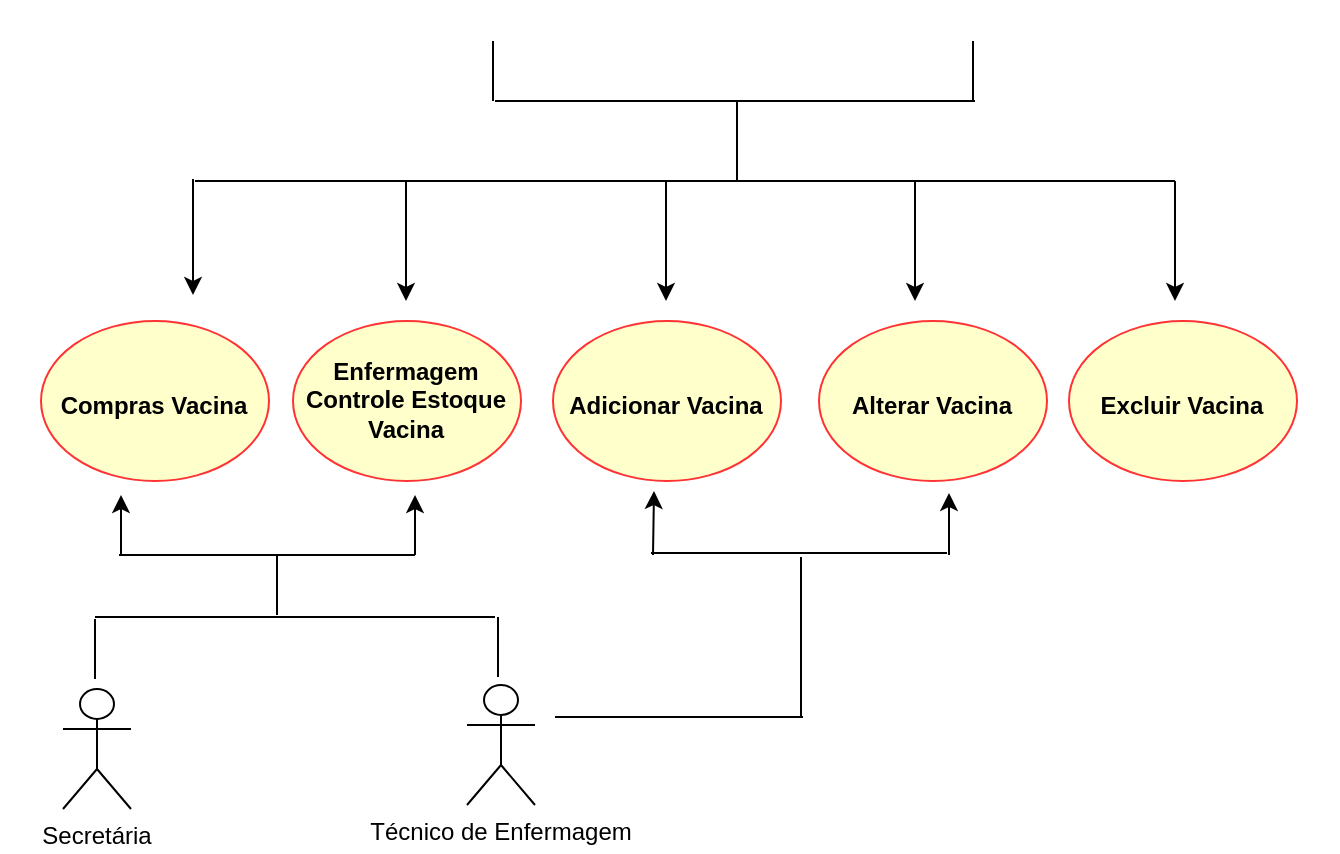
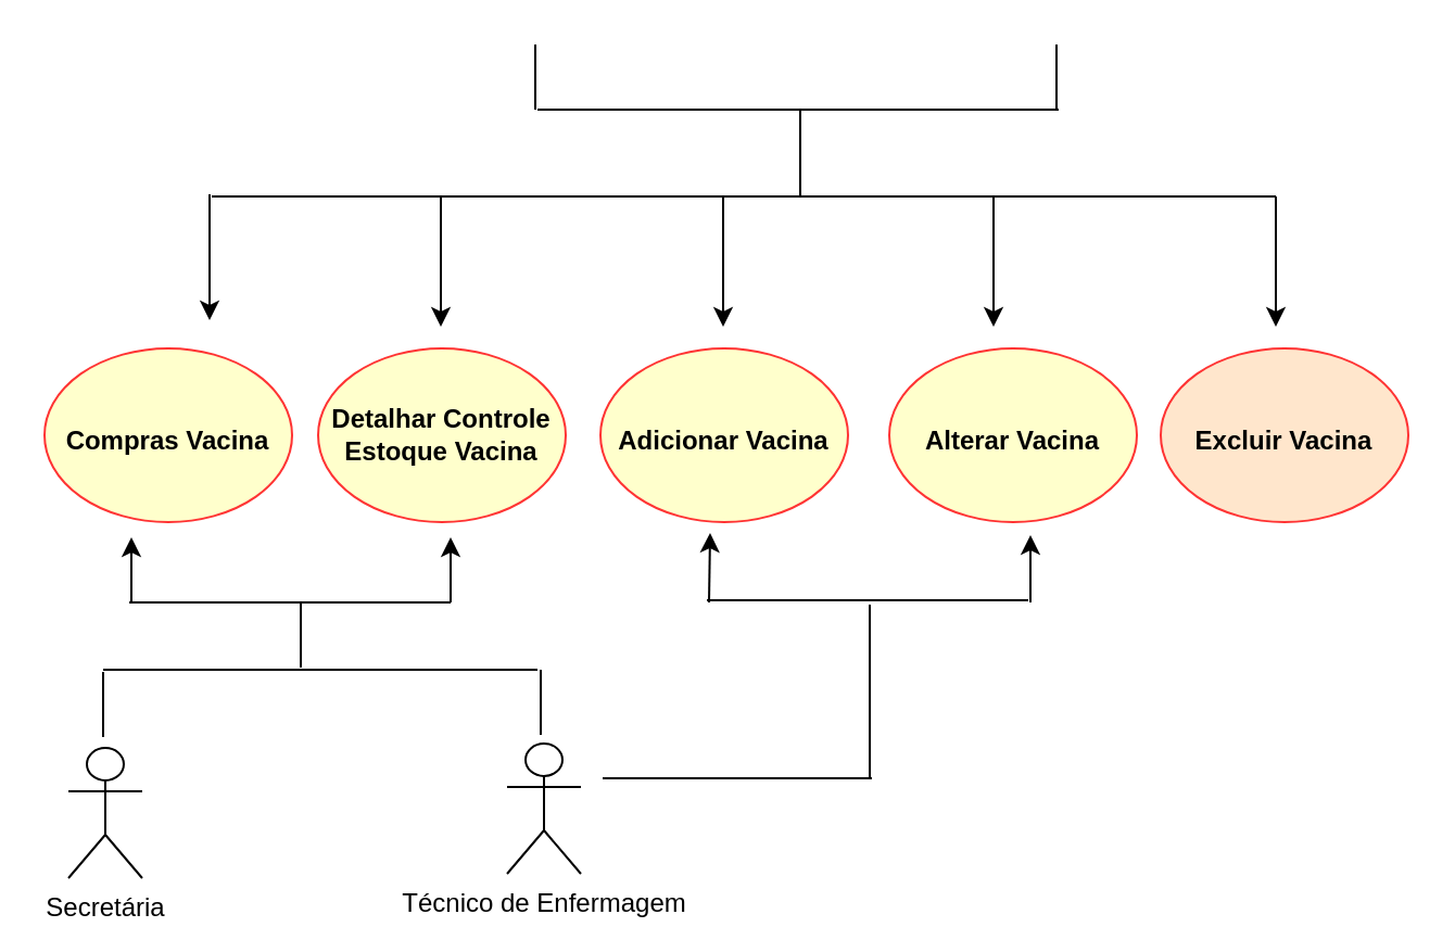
- <mxCell id="5" value="Enfermagem Controle Estoque Vacina" style="ellipse;whiteSpace=wrap;html=1;verticalAlign=middle;fillColor=#FFFFCC;strokeColor=#FF3333;fontStyle=1;rounded=1;align=center;" parent="1" vertex="1"><mxGeometry x="146" y="160" width="114" height="80" as="geometry" /></mxCell>
+ <mxCell id="5" value="Detalhar Controle Estoque Vacina" style="ellipse;whiteSpace=wrap;html=1;verticalAlign=middle;fillColor=#FFFFCC;strokeColor=#FF3333;fontStyle=1;rounded=1;align=center;" parent="1" vertex="1"><mxGeometry x="146" y="160" width="114" height="80" as="geometry" /></mxCell>
- <mxCell id="8" value="&lt;br&gt;&lt;br&gt;Excluir Vacina" style="ellipse;whiteSpace=wrap;html=1;verticalAlign=top;fillColor=#FFFFCC;strokeColor=#FF3333;fontStyle=1;rounded=1;" parent="1" vertex="1"><mxGeometry x="534" y="160" width="114" height="80" as="geometry" /></mxCell>
+ <mxCell id="8" value="&lt;br&gt;&lt;br&gt;Excluir Vacina" style="ellipse;whiteSpace=wrap;html=1;verticalAlign=top;fillColor=#ffe6cc;strokeColor=#FF3333;fontStyle=1;rounded=1;" parent="1" vertex="1"><mxGeometry x="534" y="160" width="114" height="80" as="geometry" /></mxCell>
